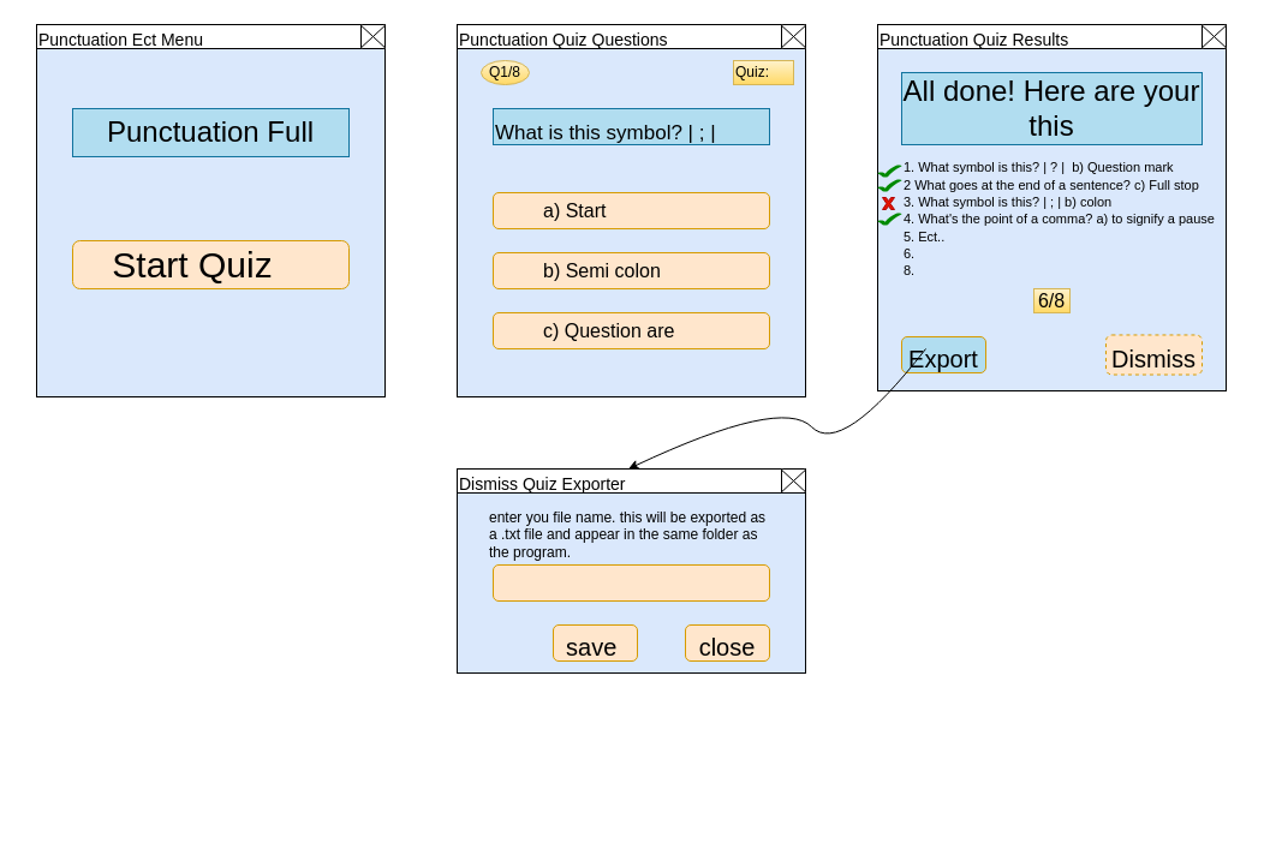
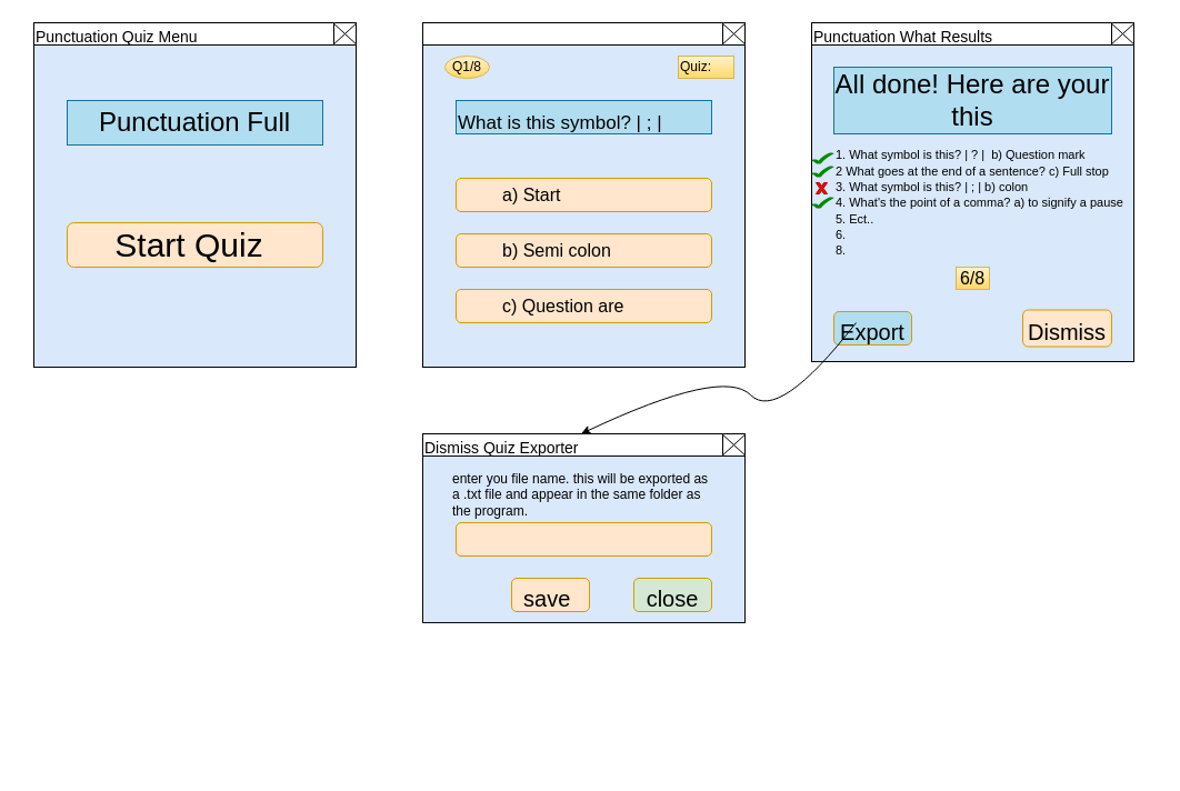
- <mxCell id="29" value="&lt;span style=&quot;font-size: 14px&quot;&gt;Punctuation Ect Menu&amp;nbsp;&lt;/span&gt;" style="text;html=1;strokeColor=none;fillColor=none;align=left;verticalAlign=middle;whiteSpace=wrap;rounded=0;fontSize=24;fontColor=none;" parent="19" vertex="1"><mxGeometry x="10" width="190" height="20" as="geometry" /></mxCell>
+ <mxCell id="29" value="&lt;span style=&quot;font-size: 14px&quot;&gt;Punctuation Quiz Menu&amp;nbsp;&lt;/span&gt;" style="text;html=1;strokeColor=none;fillColor=none;align=left;verticalAlign=middle;whiteSpace=wrap;rounded=0;fontSize=24;fontColor=none;" parent="19" vertex="1"><mxGeometry x="10" width="190" height="20" as="geometry" /></mxCell>
- <mxCell id="53" value="&lt;span style=&quot;font-size: 14px&quot;&gt;Punctuation Quiz Questions&amp;nbsp;&amp;nbsp;&lt;/span&gt;" style="text;html=1;strokeColor=none;fillColor=none;align=left;verticalAlign=middle;whiteSpace=wrap;rounded=0;fontSize=24;fontColor=none;" parent="48" vertex="1"><mxGeometry width="190" height="20" as="geometry" /></mxCell>
- <mxCell id="44" value="&lt;span style=&quot;font-size: 14px&quot;&gt;Punctuation Quiz Results&amp;nbsp;&lt;/span&gt;" style="text;html=1;strokeColor=none;fillColor=none;align=left;verticalAlign=middle;whiteSpace=wrap;rounded=0;fontSize=24;fontColor=none;" parent="31" vertex="1"><mxGeometry x="10" width="170" height="20" as="geometry" /></mxCell>
+ <mxCell id="44" value="&lt;span style=&quot;font-size: 14px&quot;&gt;Punctuation What Results&amp;nbsp;&lt;/span&gt;" style="text;html=1;strokeColor=none;fillColor=none;align=left;verticalAlign=middle;whiteSpace=wrap;rounded=0;fontSize=24;fontColor=none;" parent="31" vertex="1"><mxGeometry x="10" width="170" height="20" as="geometry" /></mxCell>
- <mxCell id="23" value="&lt;span&gt;Start Quiz&lt;/span&gt;" style="text;html=1;strokeColor=none;fillColor=none;align=center;verticalAlign=middle;whiteSpace=wrap;rounded=0;fontSize=30;" parent="20" vertex="1"><mxGeometry x="70" y="170" width="140" height="20" as="geometry" /></mxCell>
+ <mxCell id="23" value="&lt;span&gt;Start Quiz&lt;/span&gt;" style="text;html=1;strokeColor=none;fillColor=none;align=center;verticalAlign=middle;whiteSpace=wrap;rounded=0;fontSize=30;" parent="20" vertex="1"><mxGeometry x="80" y="170" width="140" height="20" as="geometry" /></mxCell>
- <mxCell id="36" value="&lt;font style=&quot;font-size: 20px&quot;&gt;Dismiss&lt;/font&gt;" style="rounded=1;whiteSpace=wrap;html=1;fontSize=30;align=center;fillColor=#ffe6cc;strokeColor=#d79b00;dashed=1;" vertex="1" parent="32"><mxGeometry x="200" y="243.48" width="80" height="33.04" as="geometry" /></mxCell>
+ <mxCell id="36" value="&lt;font style=&quot;font-size: 20px&quot;&gt;Dismiss&lt;/font&gt;" style="rounded=1;whiteSpace=wrap;html=1;fontSize=30;align=center;fillColor=#ffe6cc;strokeColor=#d79b00;" vertex="1" parent="32"><mxGeometry x="200" y="243.48" width="80" height="33.04" as="geometry" /></mxCell>
- <mxCell id="62" value="&lt;span style=&quot;font-size: 20px&quot;&gt;close&lt;/span&gt;" style="rounded=1;whiteSpace=wrap;html=1;fontSize=30;align=center;fillColor=#ffe6cc;strokeColor=#d79b00;" vertex="1" parent="1"><mxGeometry x="570" y="520" width="70" height="30" as="geometry" /></mxCell>
+ <mxCell id="62" value="&lt;span style=&quot;font-size: 20px&quot;&gt;close&lt;/span&gt;" style="rounded=1;whiteSpace=wrap;html=1;fontSize=30;align=center;fillColor=#d5e8d4;strokeColor=#d79b00;" vertex="1" parent="1"><mxGeometry x="570" y="520" width="70" height="30" as="geometry" /></mxCell>
